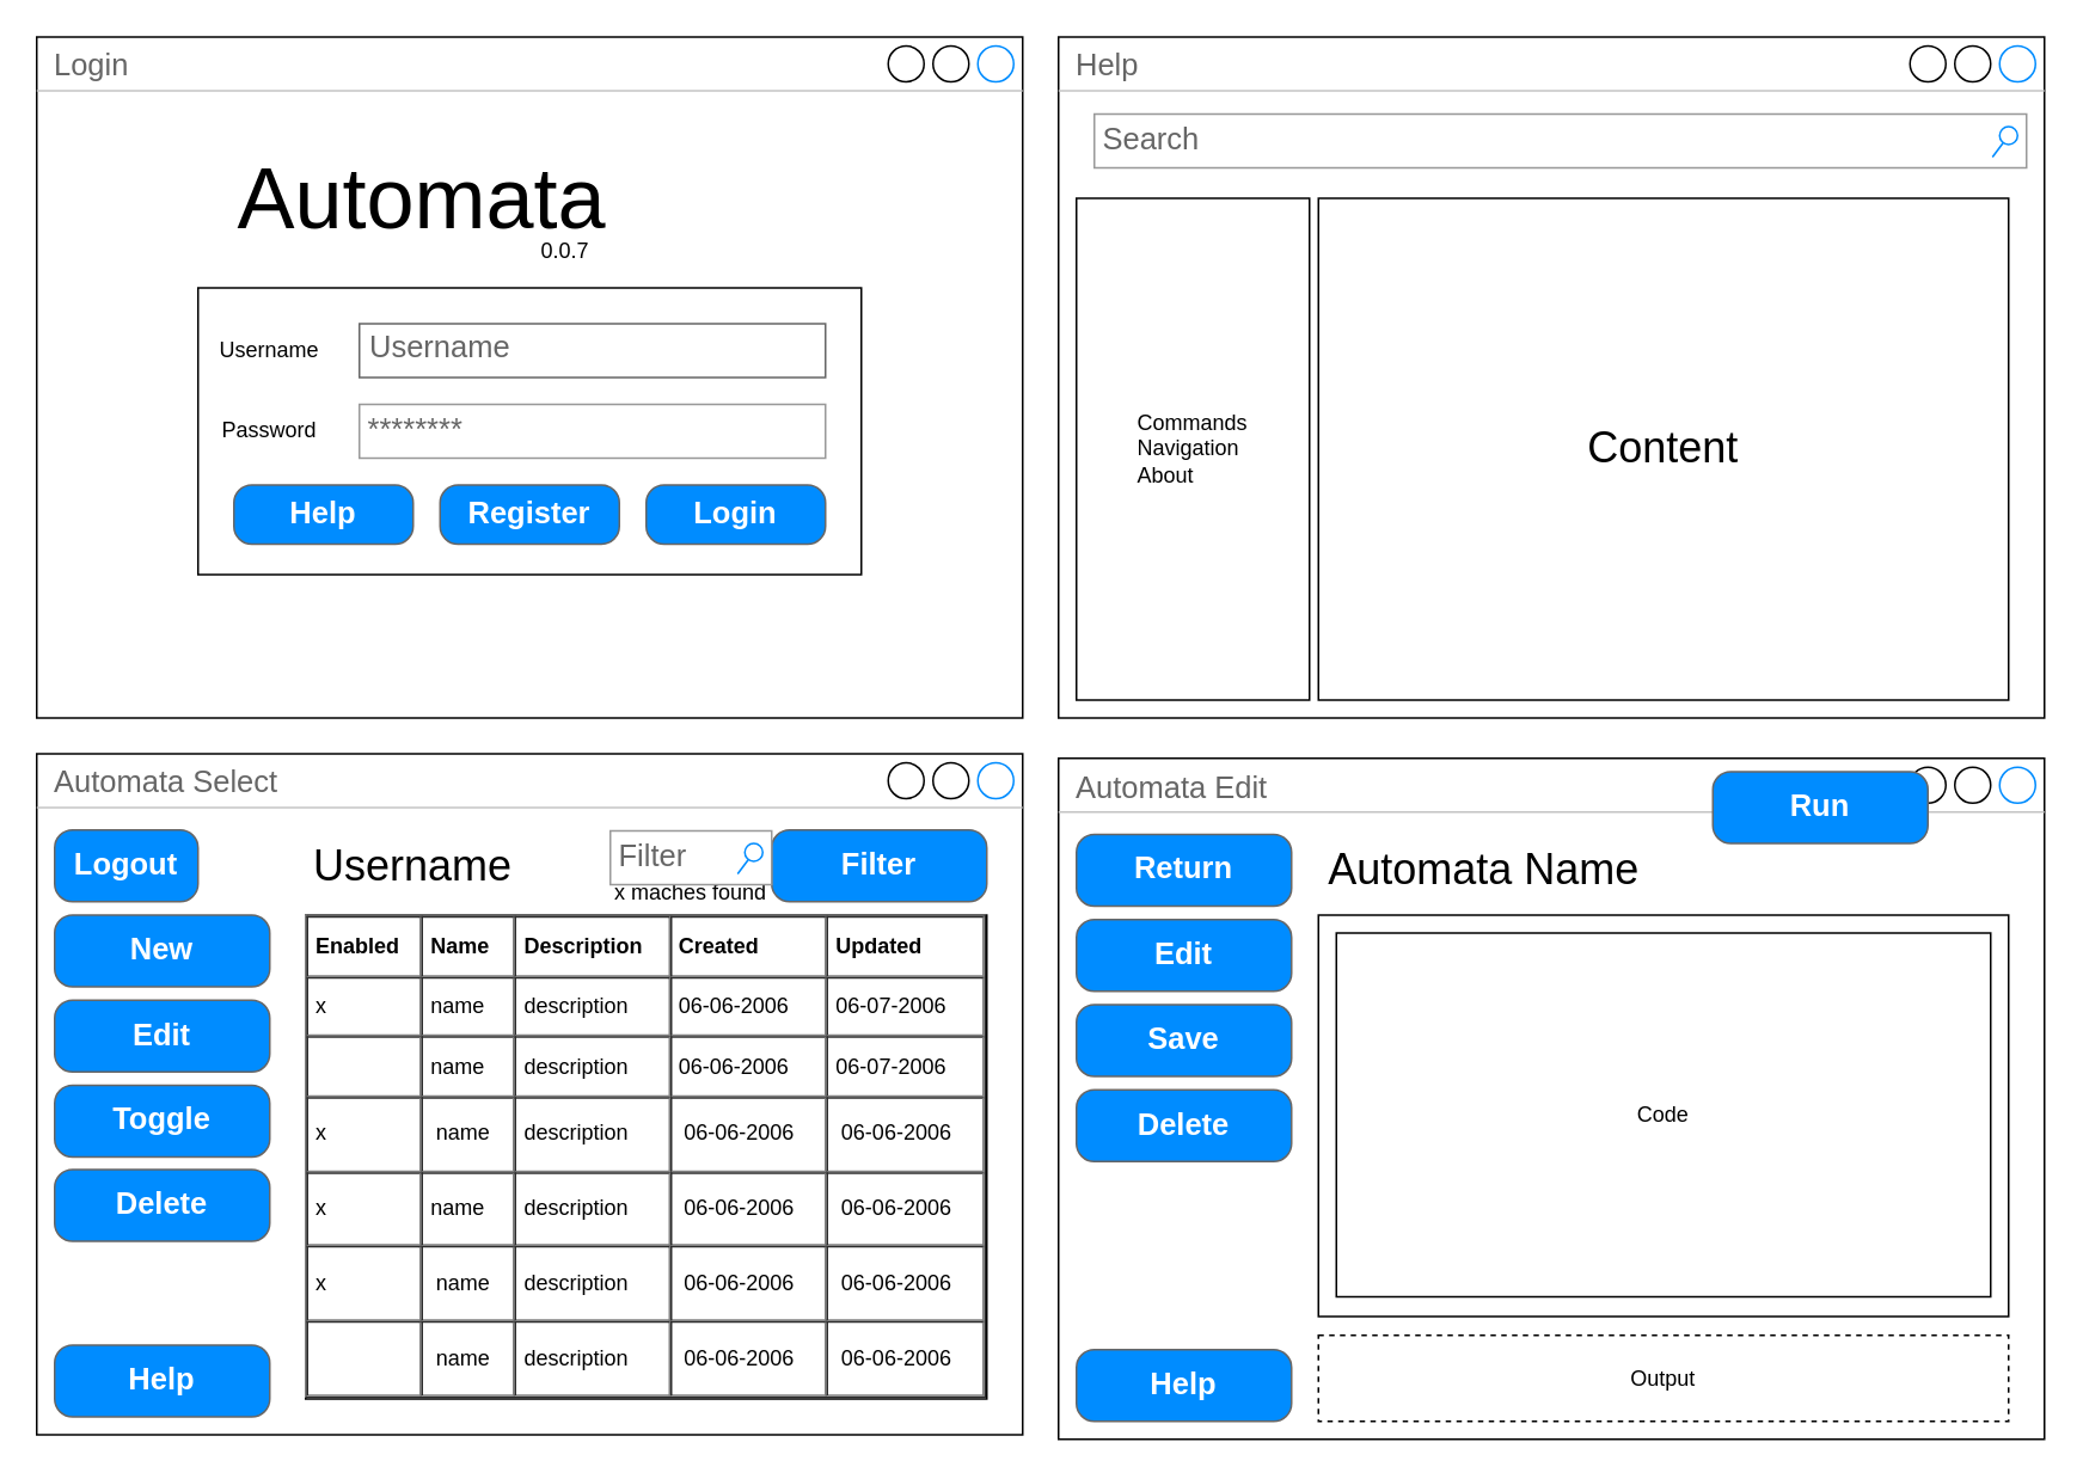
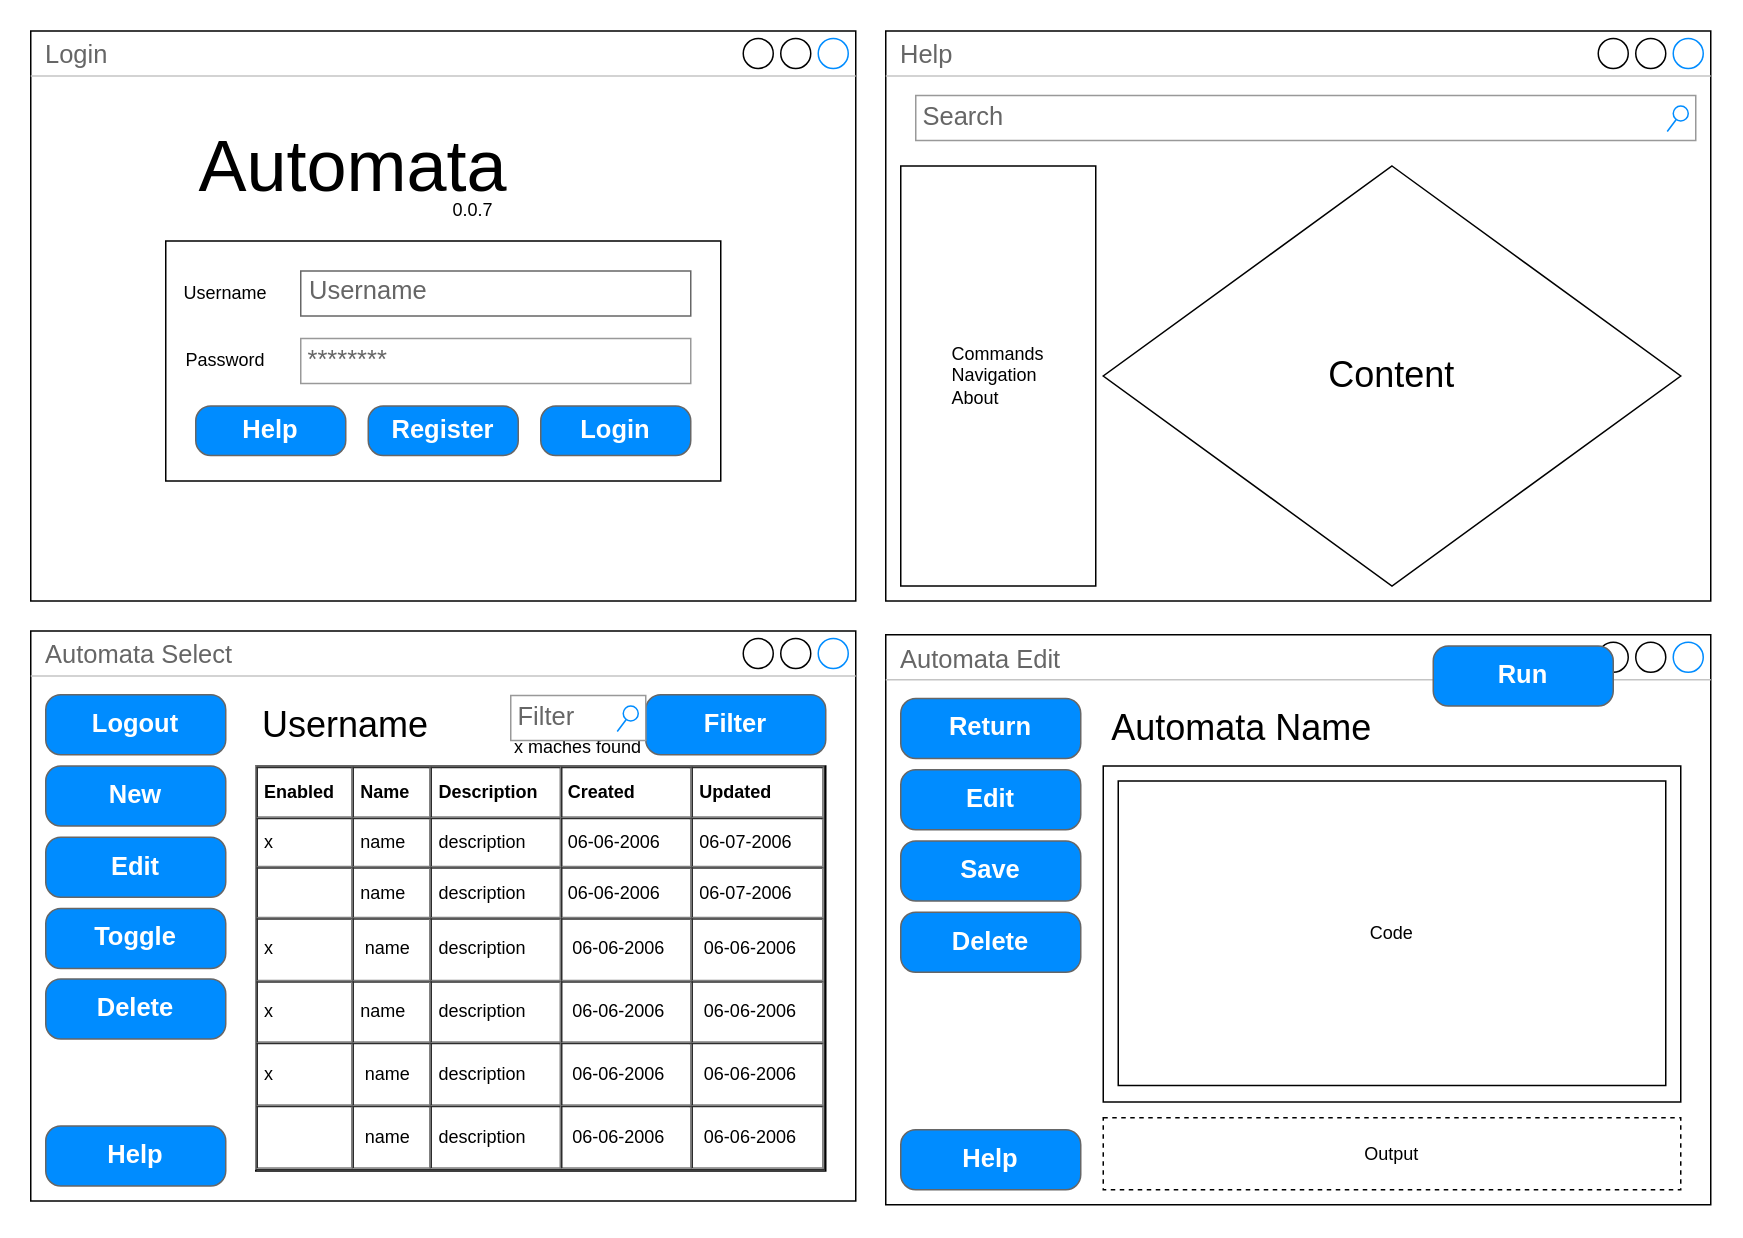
- <mxCell id="26" value="Content" style="rounded=0;whiteSpace=wrap;html=1;shadow=0;labelBackgroundColor=none;fillColor=#ffffff;gradientColor=none;fontSize=24;" parent="1" vertex="1"><mxGeometry x="735" y="110" width="385" height="280" as="geometry" /></mxCell>
+ <mxCell id="26" value="Content" style="rhombus;whiteSpace=wrap;html=1;shadow=0;labelBackgroundColor=none;fillColor=#ffffff;gradientColor=none;fontSize=24;" parent="1" vertex="1"><mxGeometry x="735" y="110" width="385" height="280" as="geometry" /></mxCell>
- <mxCell id="23" value="Logout&lt;br&gt;" style="strokeWidth=1;shadow=0;dashed=0;align=center;html=1;shape=mxgraph.mockup.buttons.button;strokeColor=#666666;fontColor=#ffffff;mainText=;buttonStyle=round;fontSize=17;fontStyle=1;fillColor=#008cff;whiteSpace=wrap;" parent="1" vertex="1"><mxGeometry x="30" y="462.5" width="80" height="40" as="geometry" /></mxCell>
+ <mxCell id="23" value="Logout&lt;br&gt;" style="strokeWidth=1;shadow=0;dashed=0;align=center;html=1;shape=mxgraph.mockup.buttons.button;strokeColor=#666666;fontColor=#ffffff;mainText=;buttonStyle=round;fontSize=17;fontStyle=1;fillColor=#008cff;whiteSpace=wrap;" parent="1" vertex="1"><mxGeometry x="30" y="462.5" width="120" height="40" as="geometry" /></mxCell>
